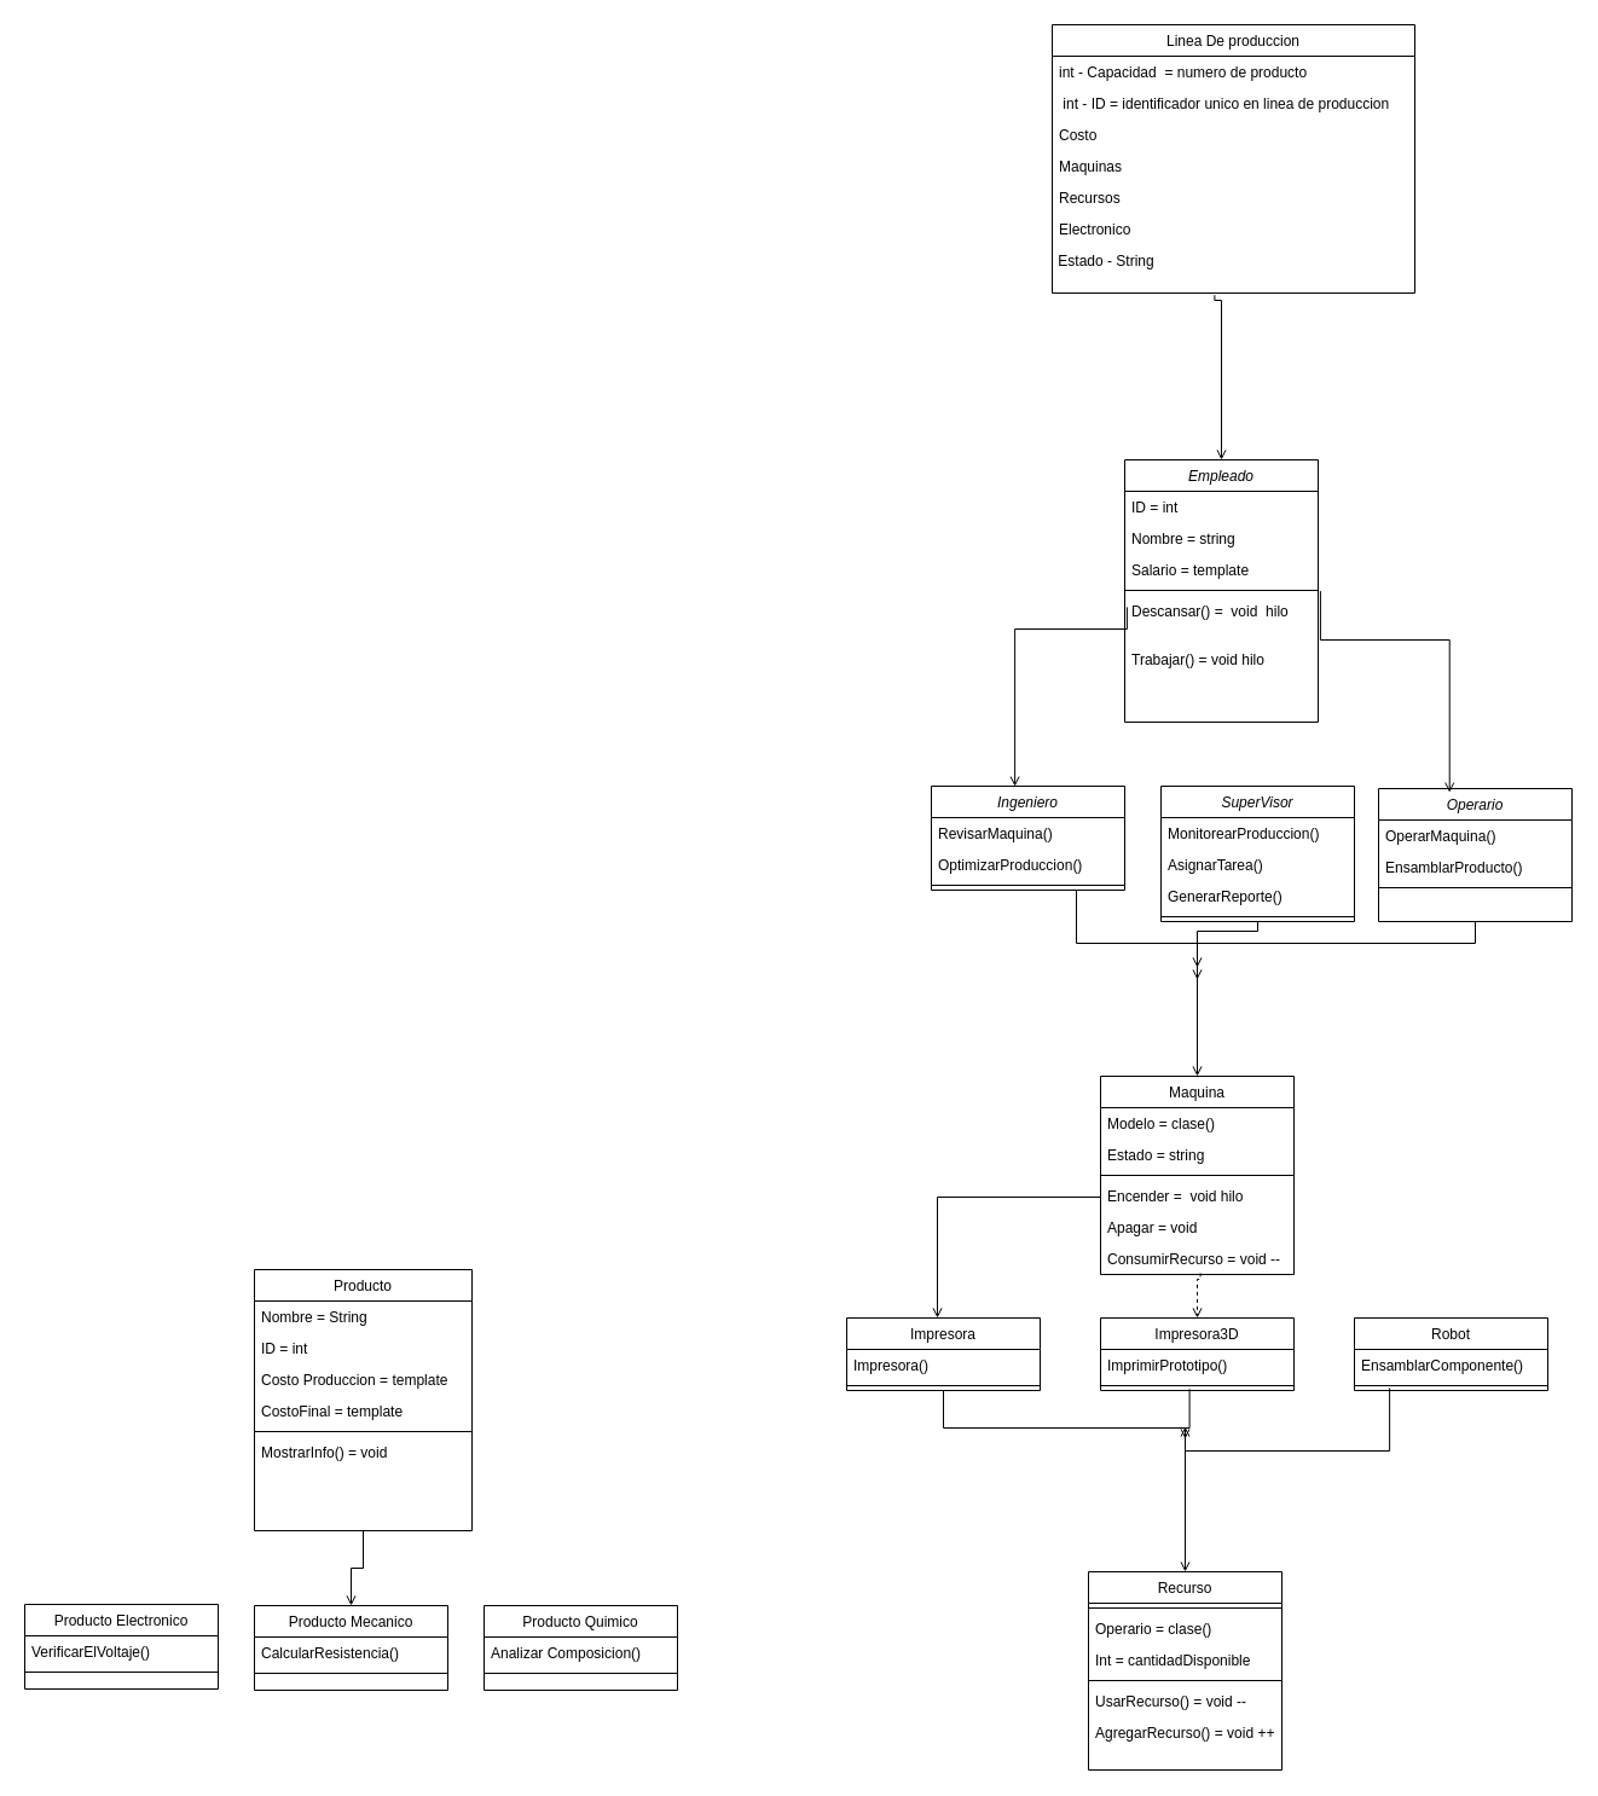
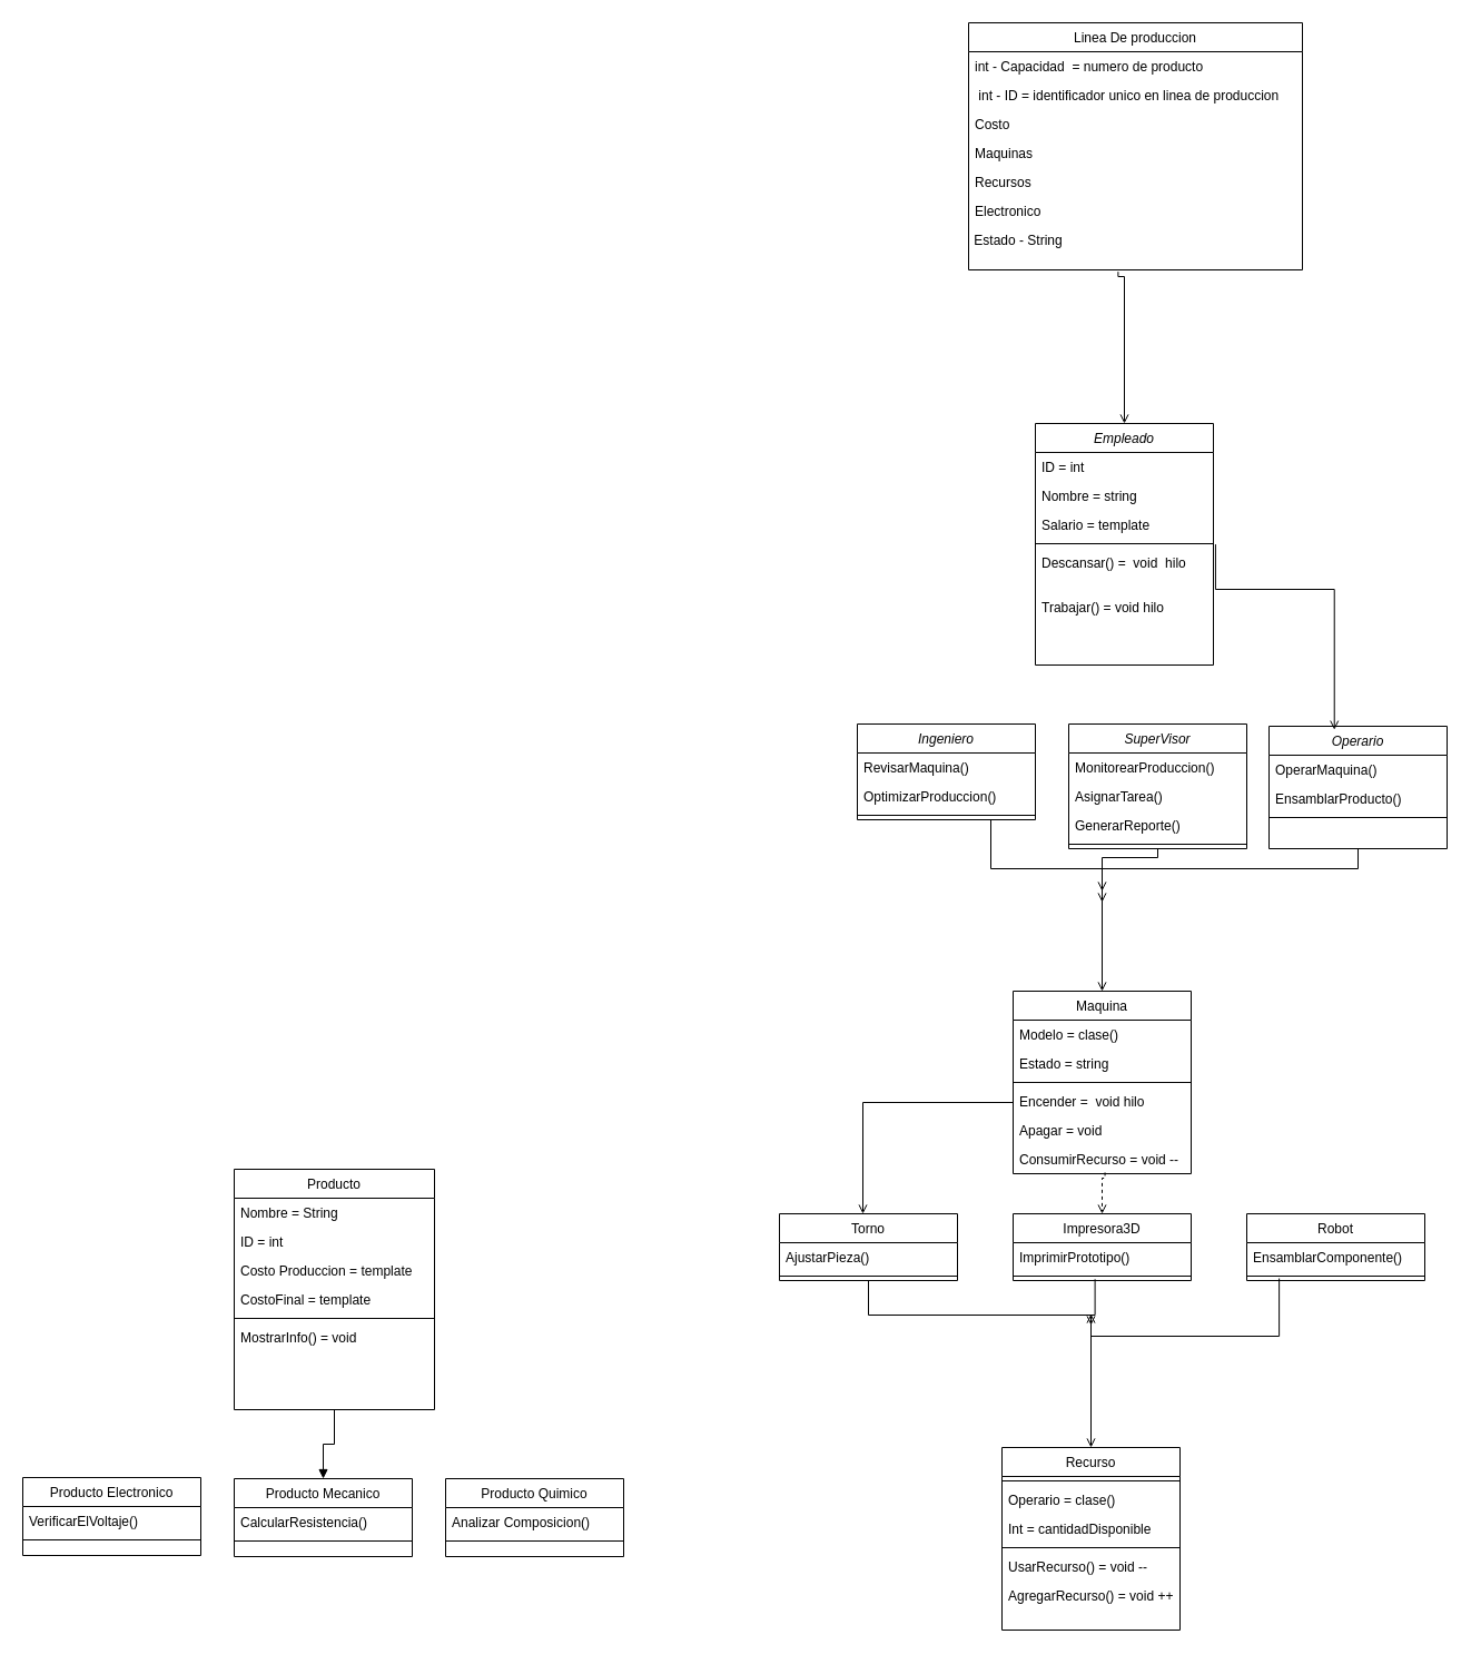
- <mxCell id="38" value="" style="endArrow=open;shadow=0;strokeWidth=1;rounded=0;curved=0;endFill=1;edgeStyle=elbowEdgeStyle;elbow=vertical;exitX=0.012;exitY=0.247;exitDx=0;exitDy=0;exitPerimeter=0;entryX=0.432;entryY=0.002;entryDx=0;entryDy=0;entryPerimeter=0;" parent="1" source="7" edge="1" target="16"><mxGeometry x="0.5" y="41" relative="1" as="geometry"><mxPoint x="910" y="578" as="sourcePoint" /><mxPoint x="840" y="652" as="targetPoint" /><mxPoint x="-40" y="32" as="offset" /><Array as="points"><mxPoint x="890" y="520" /></Array></mxGeometry></mxCell>
- <mxCell id="57" value="Impresora" style="swimlane;fontStyle=0;align=center;verticalAlign=top;childLayout=stackLayout;horizontal=1;startSize=26;horizontalStack=0;resizeParent=1;resizeLast=0;collapsible=1;marginBottom=0;rounded=0;shadow=0;strokeWidth=1;" parent="1" vertex="1"><mxGeometry x="700" y="1090" width="160" height="60" as="geometry"><mxRectangle x="130" y="380" width="160" height="26" as="alternateBounds" /></mxGeometry></mxCell>
+ <mxCell id="57" value="Torno" style="swimlane;fontStyle=0;align=center;verticalAlign=top;childLayout=stackLayout;horizontal=1;startSize=26;horizontalStack=0;resizeParent=1;resizeLast=0;collapsible=1;marginBottom=0;rounded=0;shadow=0;strokeWidth=1;" parent="1" vertex="1"><mxGeometry x="700" y="1090" width="160" height="60" as="geometry"><mxRectangle x="130" y="380" width="160" height="26" as="alternateBounds" /></mxGeometry></mxCell>
- <mxCell id="58" value="Impresora()" style="text;align=left;verticalAlign=top;spacingLeft=4;spacingRight=4;overflow=hidden;rotatable=0;points=[[0,0.5],[1,0.5]];portConstraint=eastwest;rounded=0;shadow=0;html=0;" parent="57" vertex="1"><mxGeometry y="26" width="160" height="26" as="geometry" /></mxCell>
+ <mxCell id="58" value="AjustarPieza()" style="text;align=left;verticalAlign=top;spacingLeft=4;spacingRight=4;overflow=hidden;rotatable=0;points=[[0,0.5],[1,0.5]];portConstraint=eastwest;rounded=0;shadow=0;html=0;" parent="57" vertex="1"><mxGeometry y="26" width="160" height="26" as="geometry" /></mxCell>
- <mxCell id="40" value="" style="endArrow=open;shadow=0;strokeWidth=1;rounded=0;curved=0;endFill=1;edgeStyle=elbowEdgeStyle;elbow=vertical;entryX=0.5;entryY=0;entryDx=0;entryDy=0;exitX=0.5;exitY=1;exitDx=0;exitDy=0;" parent="1" source="9" target="32" edge="1"><mxGeometry x="0.5" y="41" relative="1" as="geometry"><mxPoint x="320" y="1286" as="sourcePoint" /><mxPoint x="217" y="1340" as="targetPoint" /><mxPoint x="-40" y="32" as="offset" /></mxGeometry></mxCell>
+ <mxCell id="40" value="" style="endArrow=block;shadow=0;strokeWidth=1;rounded=0;curved=0;endFill=1;edgeStyle=elbowEdgeStyle;elbow=vertical;entryX=0.5;entryY=0;entryDx=0;entryDy=0;exitX=0.5;exitY=1;exitDx=0;exitDy=0;" parent="1" source="9" target="32" edge="1"><mxGeometry x="0.5" y="41" relative="1" as="geometry"><mxPoint x="320" y="1286" as="sourcePoint" /><mxPoint x="217" y="1340" as="targetPoint" /><mxPoint x="-40" y="32" as="offset" /></mxGeometry></mxCell>
